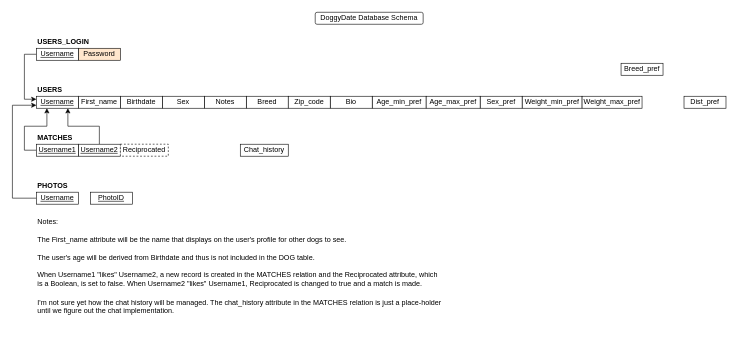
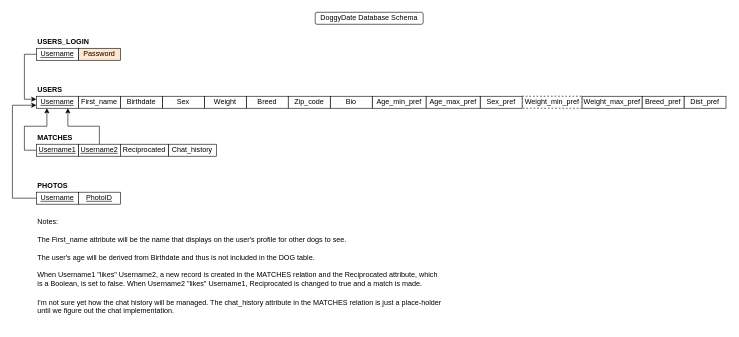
- <mxCell id="4" value="Breed_pref" style="rounded=0;whiteSpace=wrap;html=1;" parent="1" vertex="1"><mxGeometry x="1035" y="105" width="70" height="20" as="geometry" /></mxCell>
+ <mxCell id="4" value="Breed_pref" style="rounded=0;whiteSpace=wrap;html=1;" parent="1" vertex="1"><mxGeometry x="1070" y="160" width="70" height="20" as="geometry" /></mxCell>
- <mxCell id="12" value="Notes" style="rounded=0;whiteSpace=wrap;html=1;" parent="1" vertex="1"><mxGeometry x="340" y="160" width="70" height="20" as="geometry" /></mxCell>
+ <mxCell id="12" value="Weight" style="rounded=0;whiteSpace=wrap;html=1;" parent="1" vertex="1"><mxGeometry x="340" y="160" width="70" height="20" as="geometry" /></mxCell>
- <mxCell id="5" value="Weight_min_pref" style="rounded=0;whiteSpace=wrap;html=1;" parent="1" vertex="1"><mxGeometry x="870" y="160" width="100" height="20" as="geometry" /></mxCell>
+ <mxCell id="5" value="Weight_min_pref" style="rounded=0;whiteSpace=wrap;html=1;dashed=1;" parent="1" vertex="1"><mxGeometry x="870" y="160" width="100" height="20" as="geometry" /></mxCell>
- <mxCell id="25" value="Reciprocated" style="rounded=0;whiteSpace=wrap;html=1;dashed=1;" parent="1" vertex="1"><mxGeometry x="200" y="240" width="80" height="20" as="geometry" /></mxCell>
+ <mxCell id="25" value="Reciprocated" style="rounded=0;whiteSpace=wrap;html=1;" parent="1" vertex="1"><mxGeometry x="200" y="240" width="80" height="20" as="geometry" /></mxCell>
- <mxCell id="15" value="Chat_history" style="rounded=0;whiteSpace=wrap;html=1;" parent="1" vertex="1"><mxGeometry x="400" y="240" width="80" height="20" as="geometry" /></mxCell>
+ <mxCell id="15" value="Chat_history" style="rounded=0;whiteSpace=wrap;html=1;" parent="1" vertex="1"><mxGeometry x="280" y="240" width="80" height="20" as="geometry" /></mxCell>
- <mxCell id="35" value="&lt;u&gt;PhotoID&lt;/u&gt;" style="rounded=0;whiteSpace=wrap;html=1;" vertex="1" parent="1"><mxGeometry x="150" y="320" width="70" height="20" as="geometry" /></mxCell>
+ <mxCell id="35" value="&lt;u&gt;PhotoID&lt;/u&gt;" style="rounded=0;whiteSpace=wrap;html=1;" vertex="1" parent="1"><mxGeometry x="130" y="320" width="70" height="20" as="geometry" /></mxCell>
